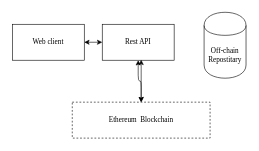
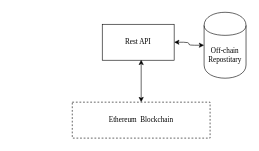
- <mxCell id="6" value="Web client" style="rounded=0;whiteSpace=wrap;html=1;fontFamily=Verdana;" parent="1" vertex="1"><mxGeometry x="20" y="40" width="120" height="60" as="geometry" /></mxCell>
- <mxCell id="5" style="endArrow=classic;startArrow=classic;html=1;fontFamily=Verdana;fontSize=11;fontColor=#000000;align=center;strokeColor=#000000;edgeStyle=orthogonalEdgeStyle;" parent="1" source="6" target="4" edge="1"><mxGeometry relative="1" as="geometry" /></mxCell>
- <mxCell id="3" value="" style="endArrow=classic;startArrow=classic;html=1;fontFamily=Verdana;fontSize=11;fontColor=#000000;align=center;strokeColor=#000000;edgeStyle=orthogonalEdgeStyle;" parent="1" source="4" target="2" edge="1"><mxGeometry relative="1" as="geometry" /></mxCell>
+ <mxCell id="3" value="" style="endArrow=classic;startArrow=classic;html=1;fontFamily=Verdana;fontSize=11;fontColor=#000000;align=center;strokeColor=#000000;edgeStyle=orthogonalEdgeStyle;" parent="1" source="4" target="7" edge="1"><mxGeometry relative="1" as="geometry" /></mxCell>
